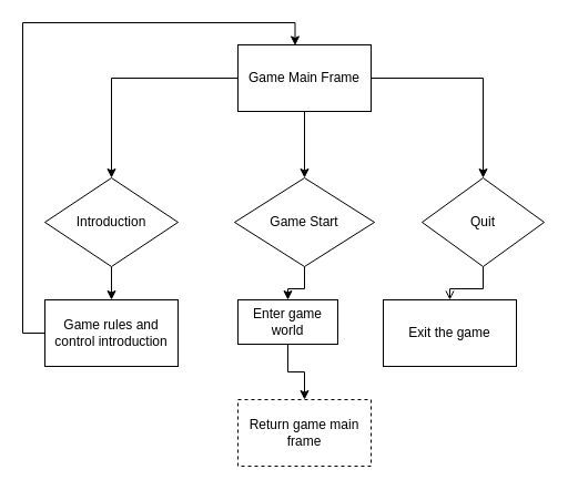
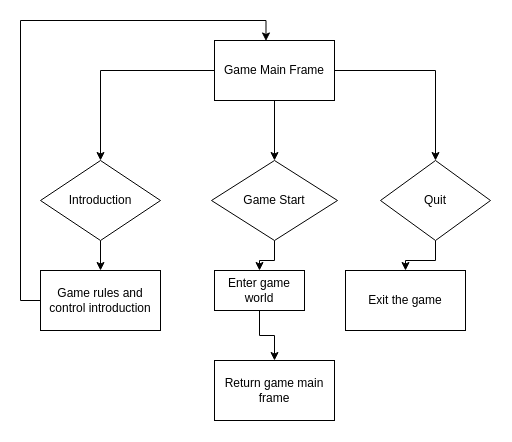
- <mxCell id="10" value="" style="edgeStyle=orthogonalEdgeStyle;rounded=0;orthogonalLoop=1;jettySize=auto;html=1;endArrow=open;" edge="1" parent="1" source="11" target="17"><mxGeometry relative="1" as="geometry" /></mxCell>
+ <mxCell id="10" value="" style="edgeStyle=orthogonalEdgeStyle;rounded=0;orthogonalLoop=1;jettySize=auto;html=1;" edge="1" parent="1" source="11" target="17"><mxGeometry relative="1" as="geometry" /></mxCell>
- <mxCell id="14" value="Return game main frame" style="rounded=0;whiteSpace=wrap;html=1;dashed=1;" vertex="1" parent="1"><mxGeometry x="214" y="360" width="120" height="60" as="geometry" /></mxCell>
+ <mxCell id="14" value="Return game main frame" style="rounded=0;whiteSpace=wrap;html=1;" vertex="1" parent="1"><mxGeometry x="214" y="360" width="120" height="60" as="geometry" /></mxCell>
